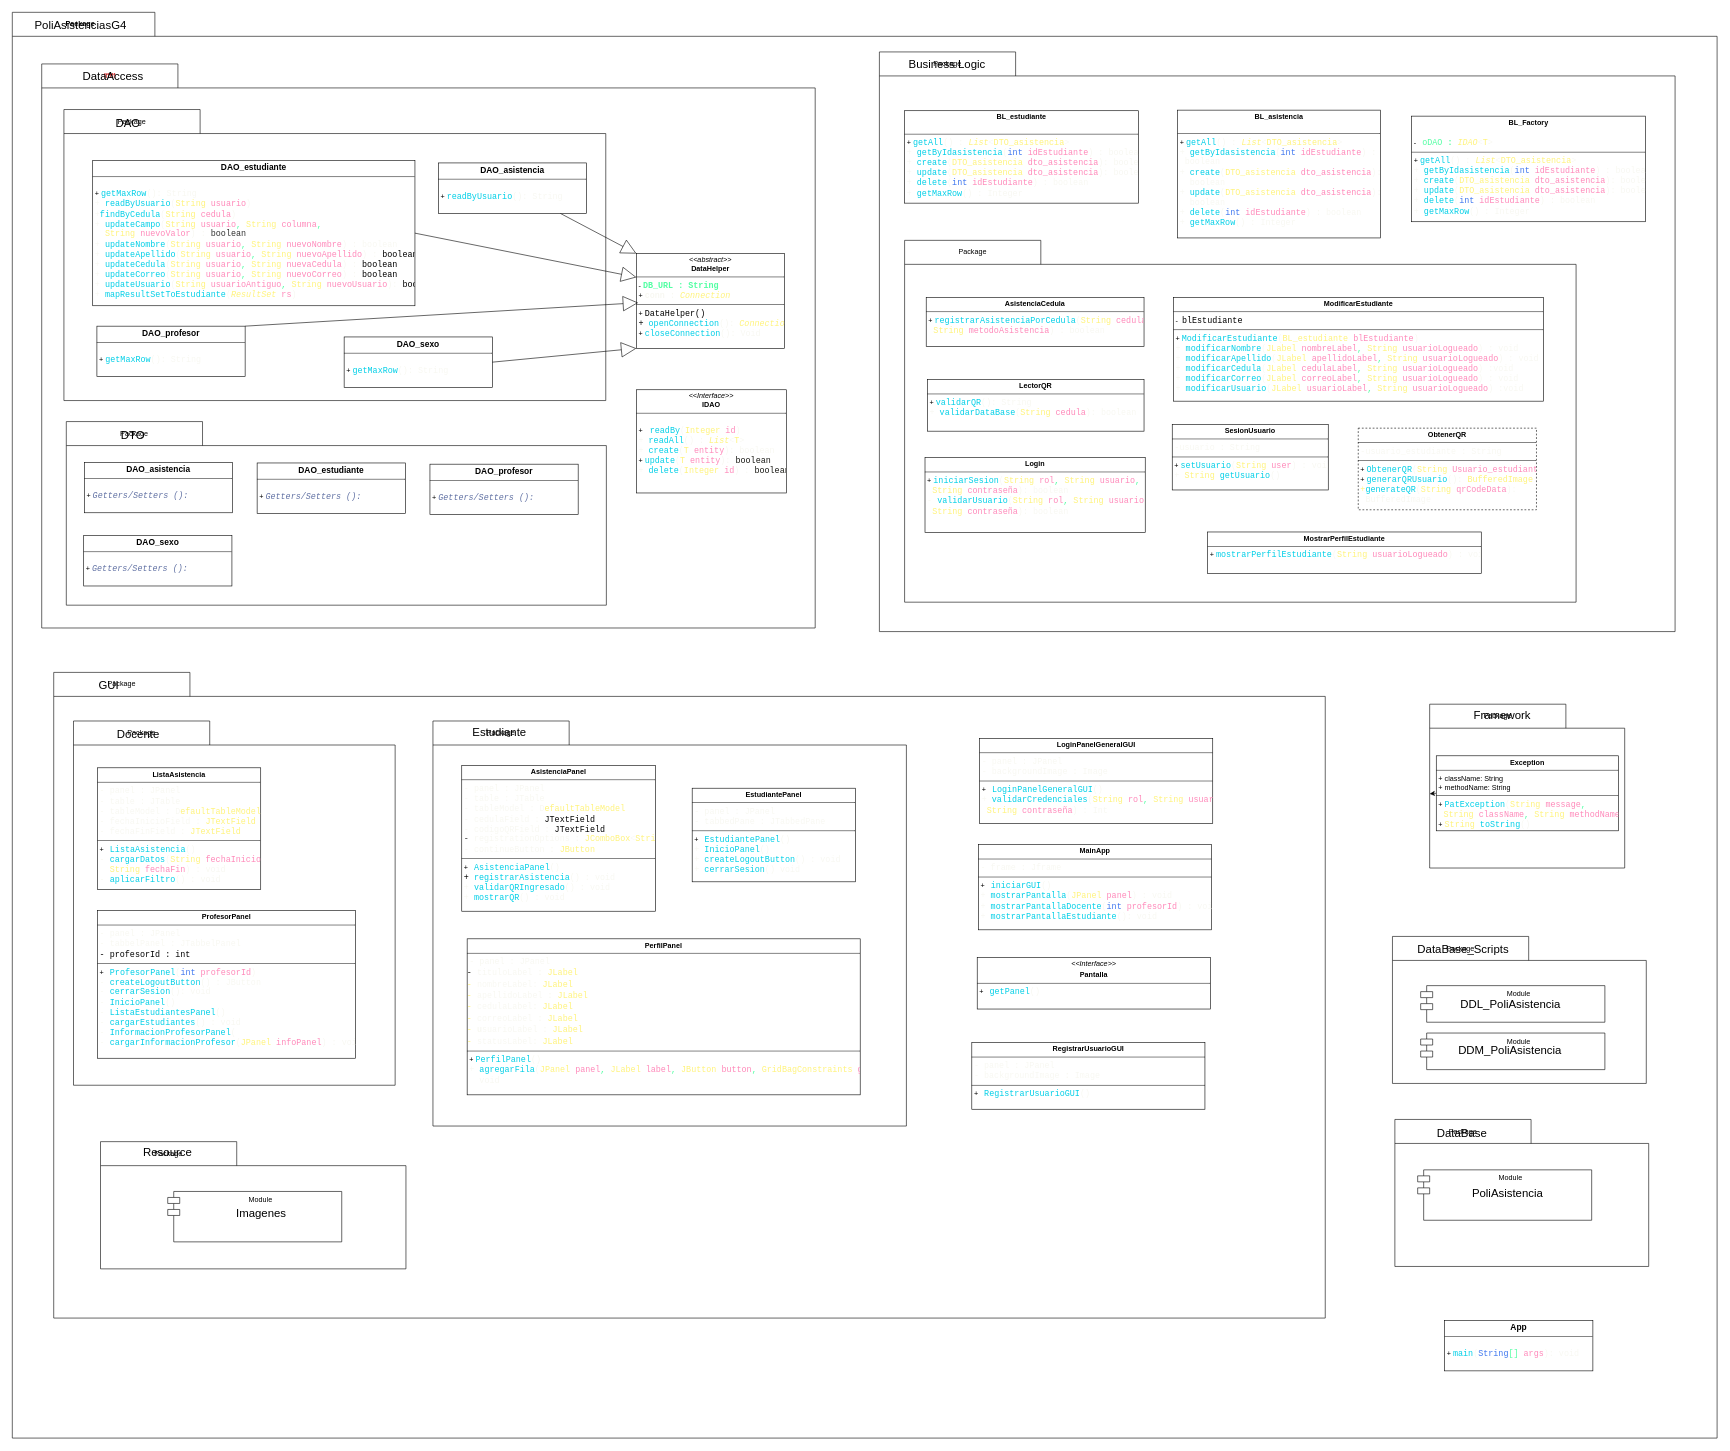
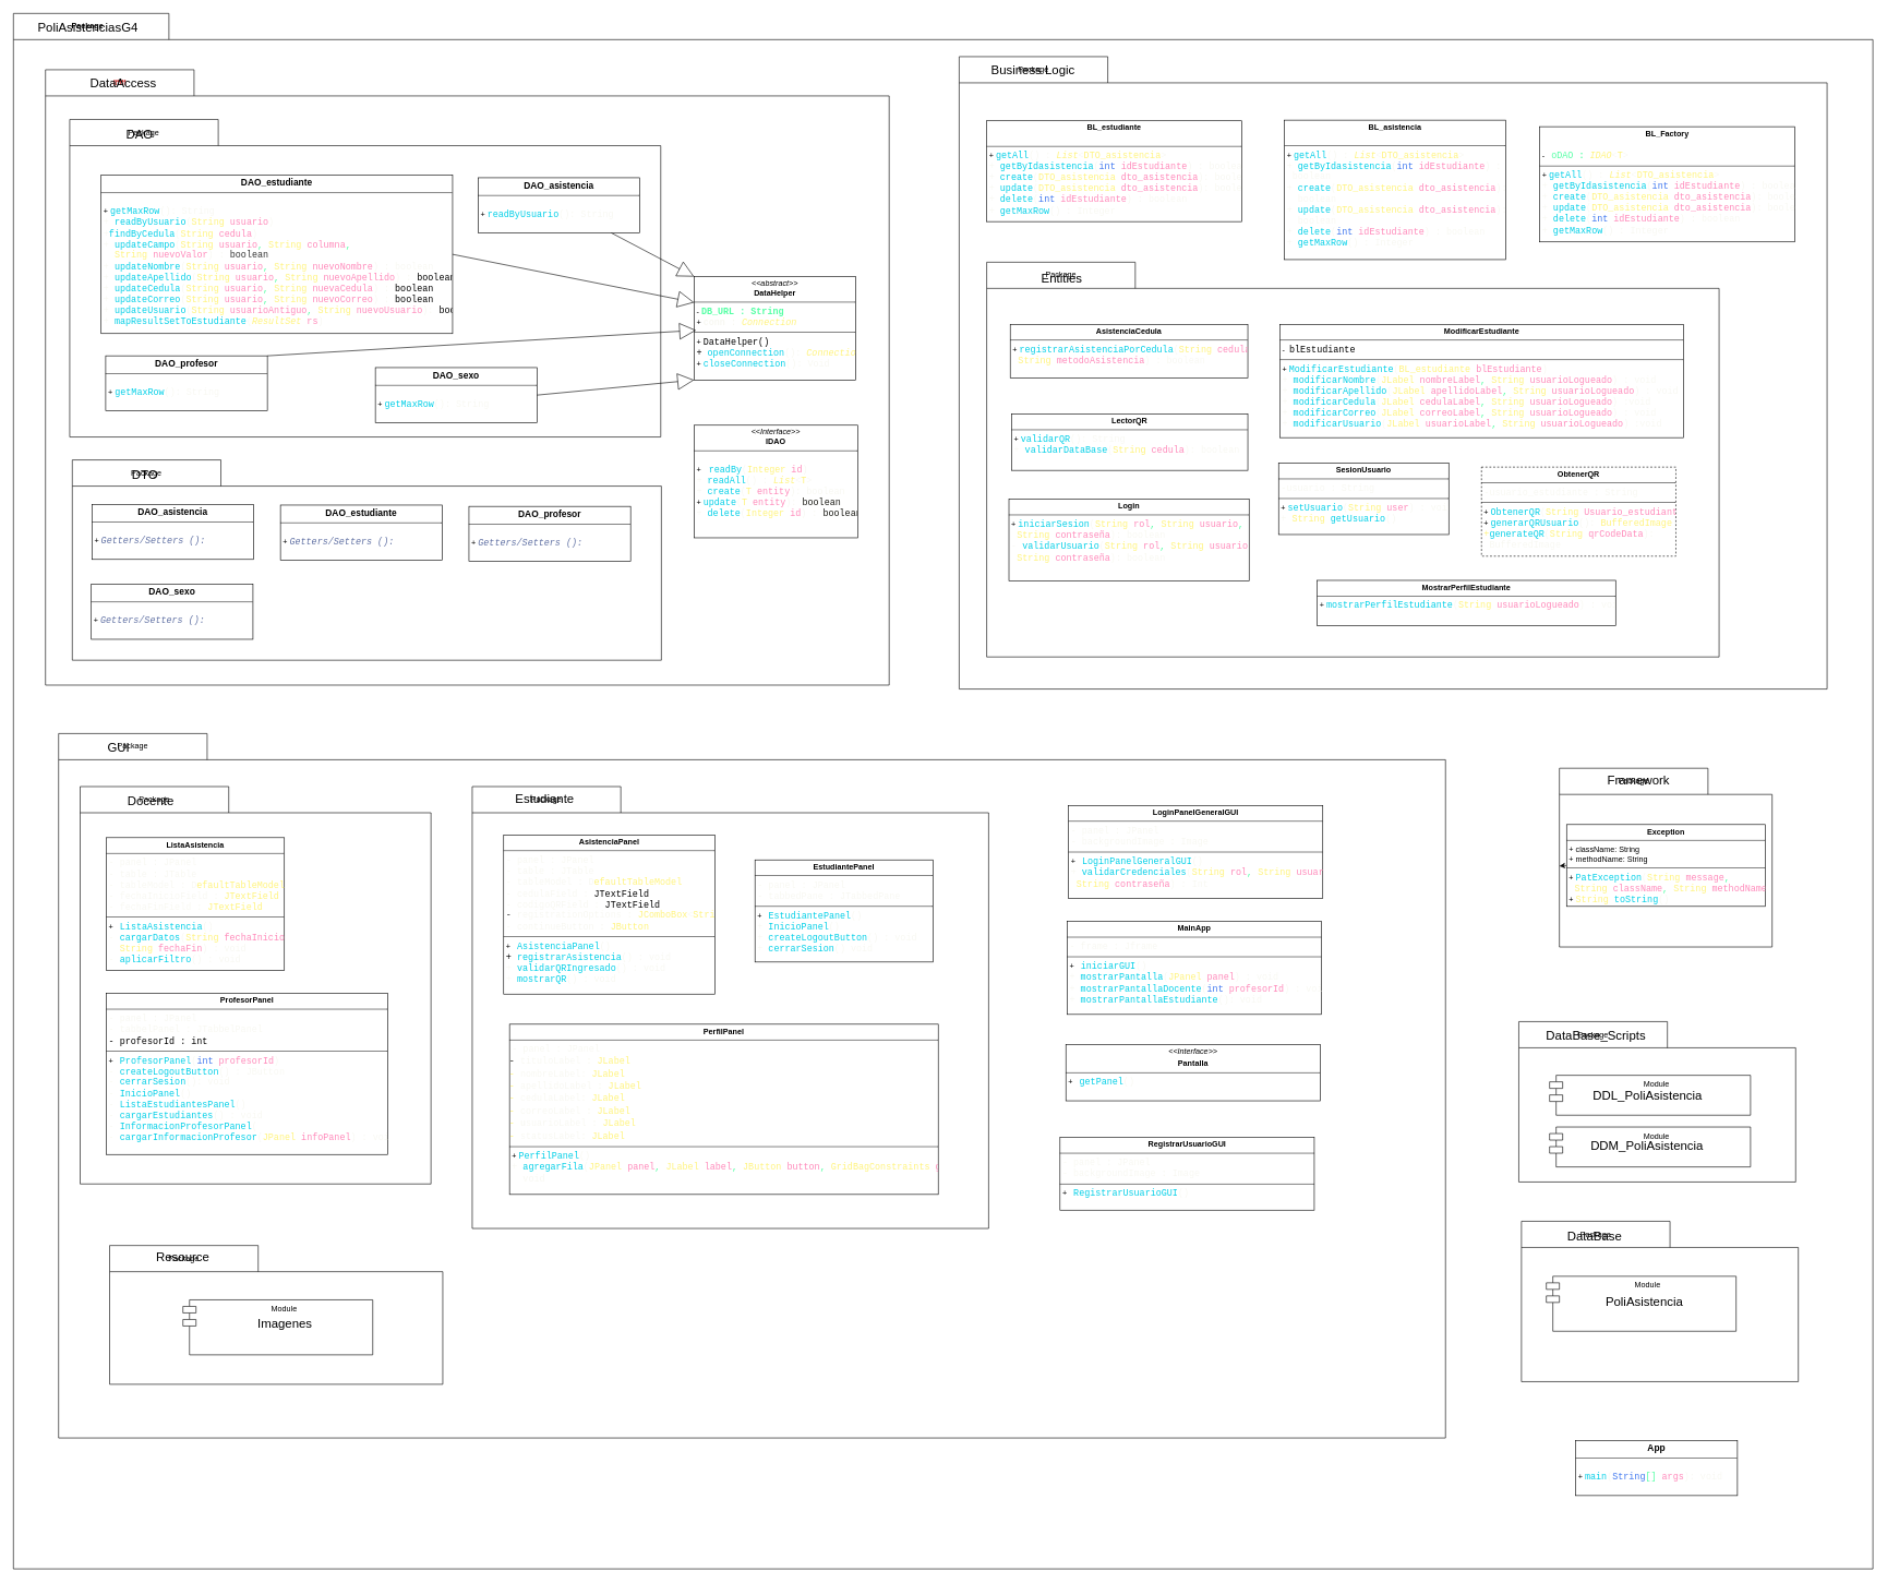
+ <mxCell id="16" value="&lt;font style=&quot;color: light-dark(rgb(0, 0, 0), rgb(0, 0, 0)); font-size: 19px;&quot;&gt;Entities&lt;/font&gt;" style="text;html=1;align=center;verticalAlign=middle;rounded=0;fillColor=light-dark(transparent,#FFFFFF);labelBackgroundColor=none;fontColor=default;whiteSpace=wrap;" parent="1" vertex="1"><mxGeometry x="1530" y="409.5" width="184" height="30" as="geometry" /></mxCell>
